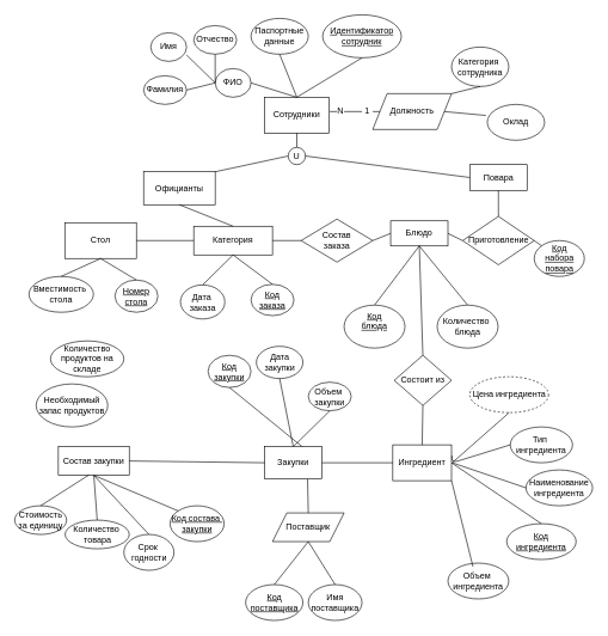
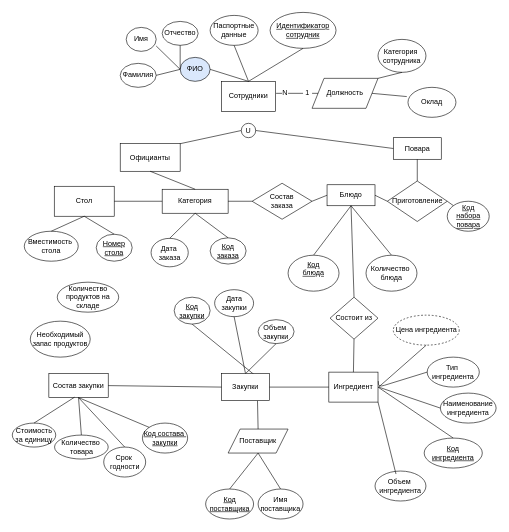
- <mxCell id="3" value="ФИО" style="ellipse;whiteSpace=wrap;html=1;" vertex="1" parent="1"><mxGeometry x="300" y="95" width="50" height="40" as="geometry" /></mxCell>
+ <mxCell id="3" value="ФИО" style="ellipse;whiteSpace=wrap;html=1;fillColor=#dae8fc;" vertex="1" parent="1"><mxGeometry x="300" y="95" width="50" height="40" as="geometry" /></mxCell>
- <mxCell id="25" value="" style="endArrow=none;html=1;entryX=0.5;entryY=1;entryDx=0;entryDy=0;" edge="1" parent="1" source="42" target="2"><mxGeometry width="50" height="50" relative="1" as="geometry"><mxPoint x="414" y="215" as="sourcePoint" /><mxPoint x="440" y="105" as="targetPoint" /></mxGeometry></mxCell>
- <mxCell id="94" value="Количество&lt;br&gt;продуктов на складе&lt;br&gt;" style="ellipse;whiteSpace=wrap;html=1;" vertex="1" parent="1"><mxGeometry x="70" y="475" width="102.5" height="50" as="geometry" /></mxCell>
+ <mxCell id="94" value="Количество&lt;br&gt;продуктов на складе&lt;br&gt;" style="ellipse;whiteSpace=wrap;html=1;" vertex="1" parent="1"><mxGeometry x="95" y="470" width="102.5" height="50" as="geometry" /></mxCell>
